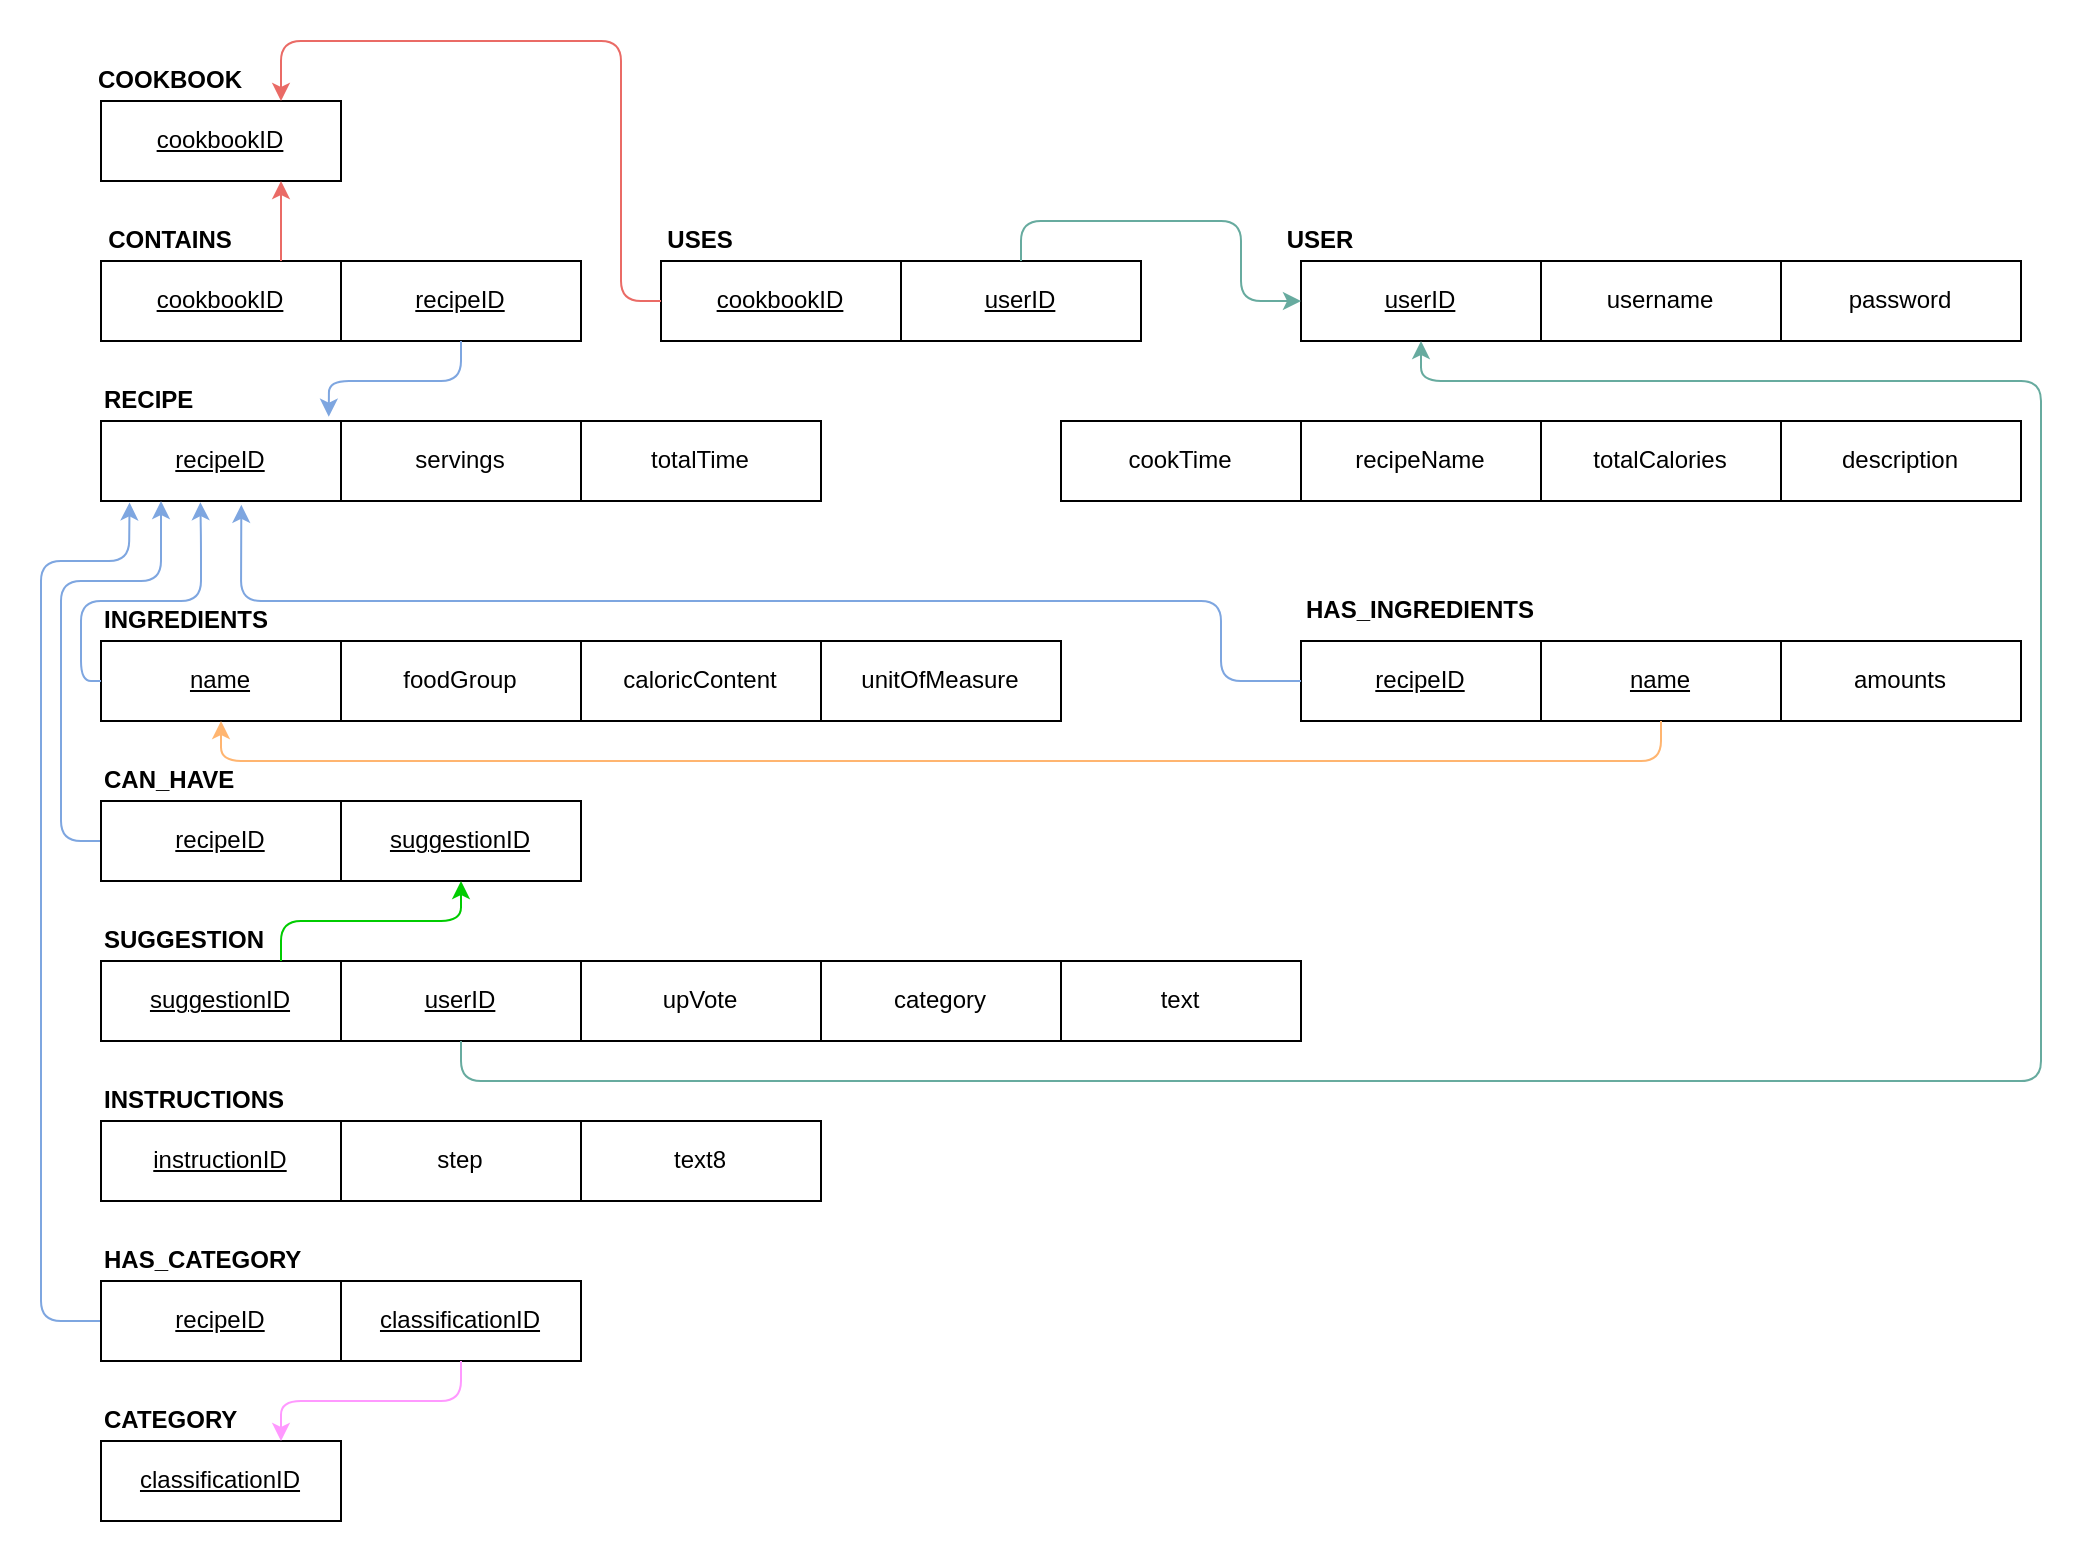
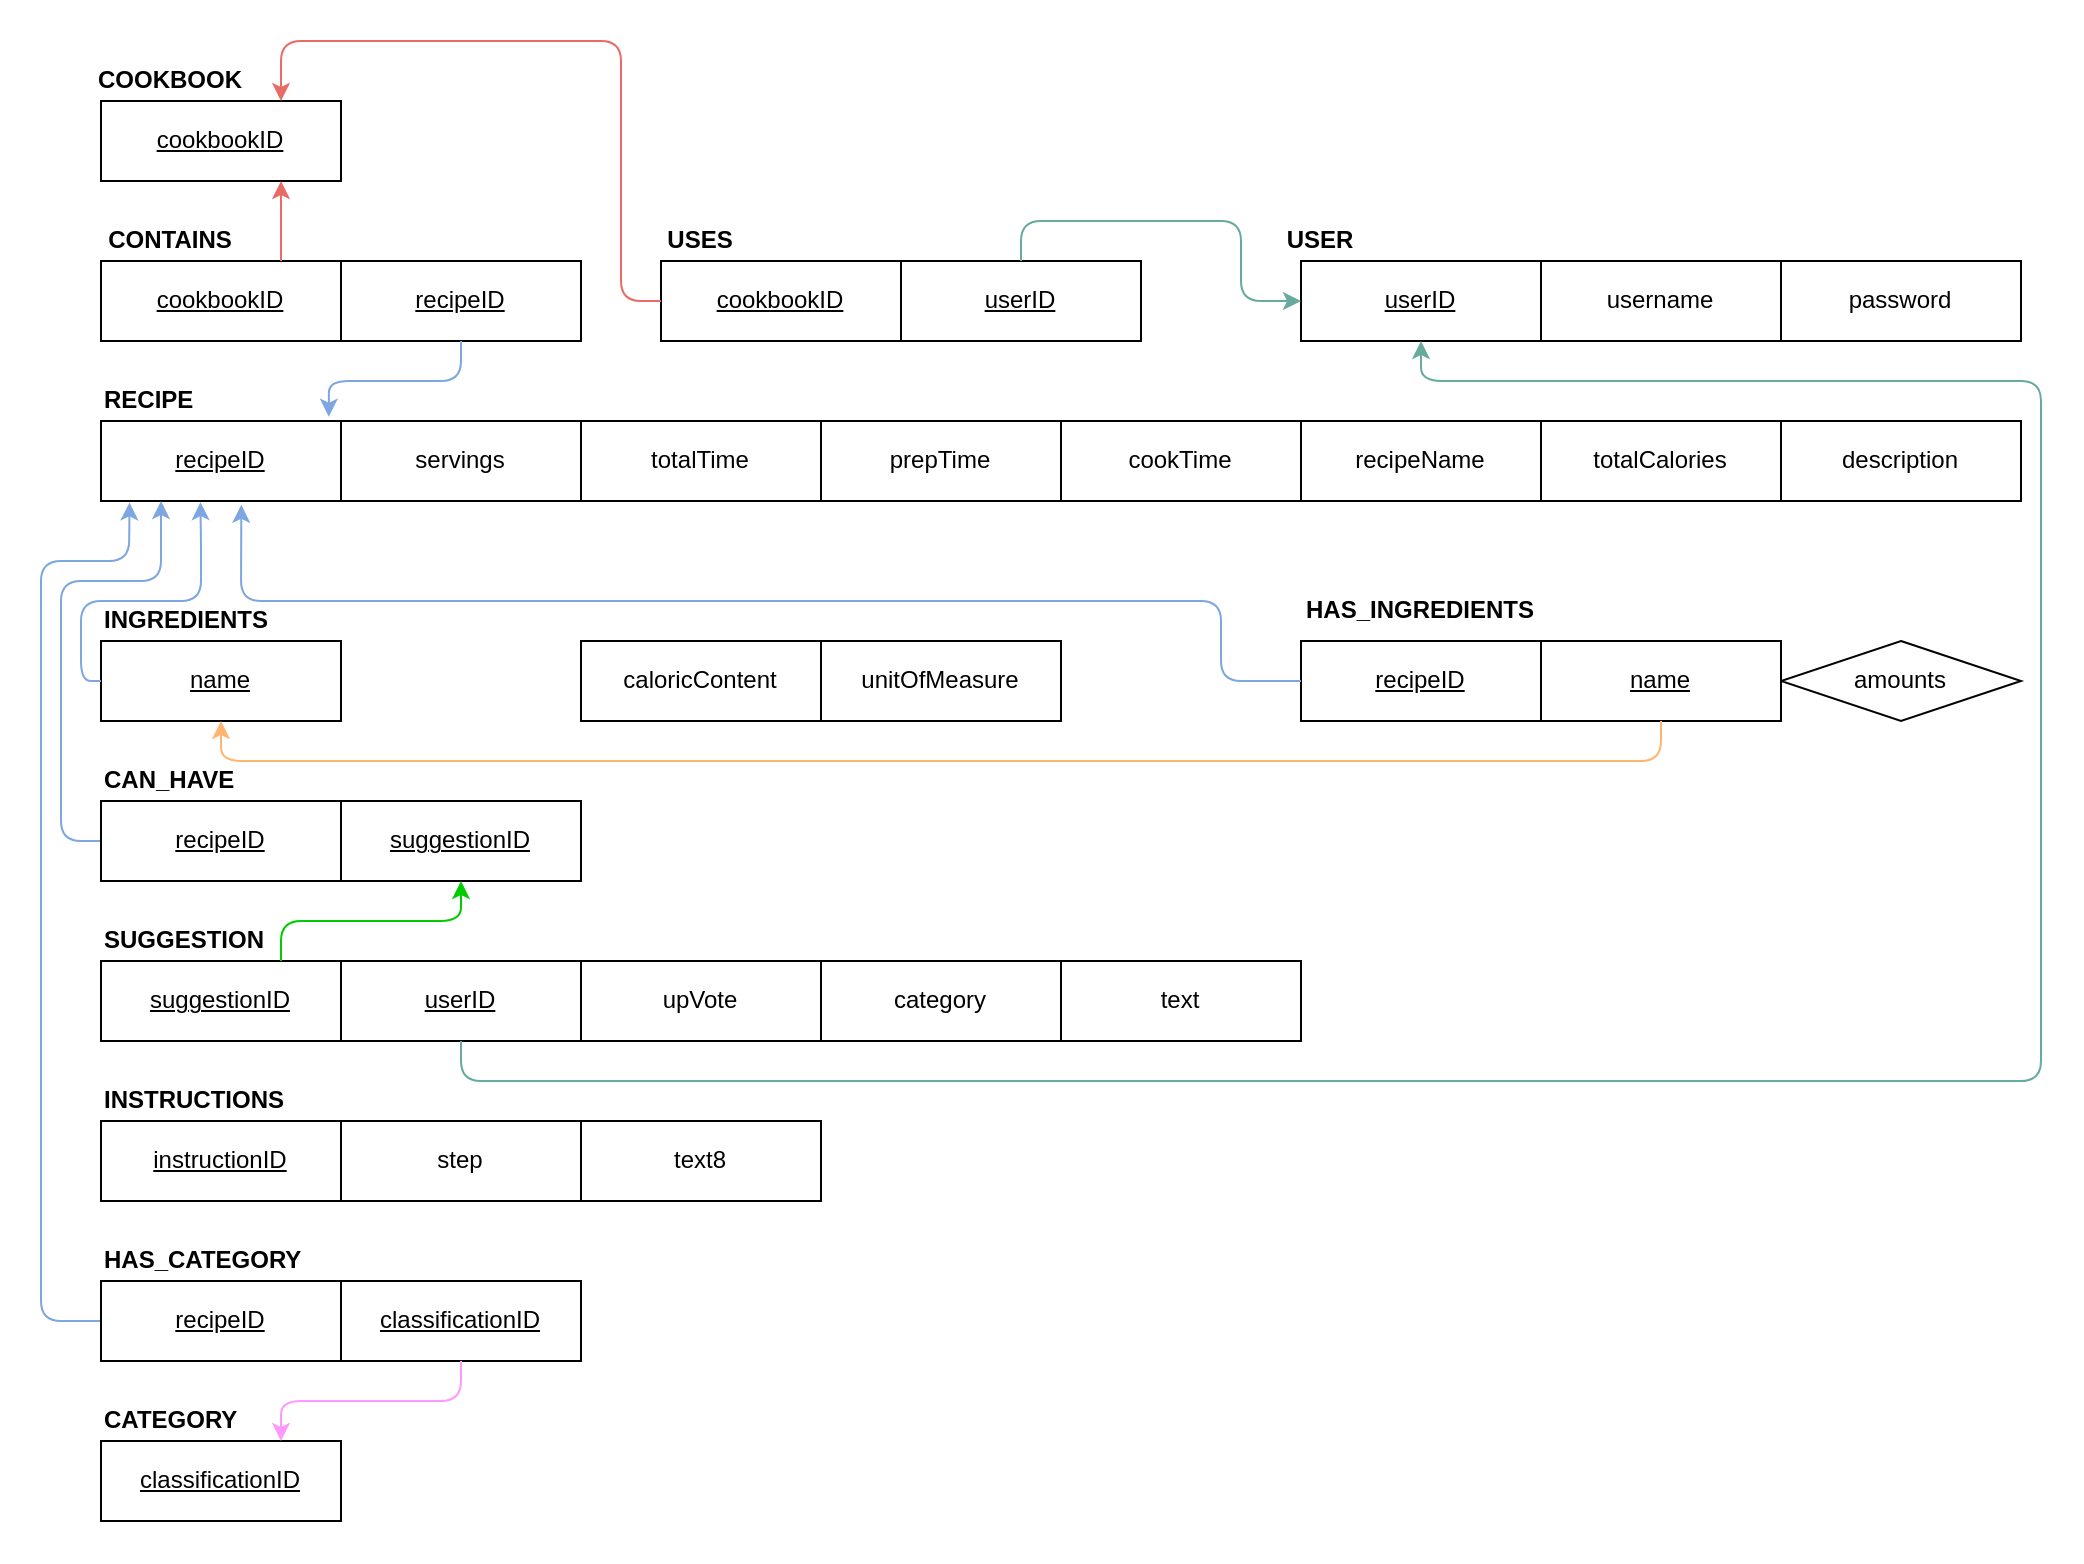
+ <mxCell id="15" value="prepTime" style="rounded=0;whiteSpace=wrap;html=1;" vertex="1" parent="1"><mxGeometry x="410" y="210" width="120" height="40" as="geometry" /></mxCell>
- <mxCell id="5" value="foodGroup" style="rounded=0;whiteSpace=wrap;html=1;fontStyle=0" vertex="1" parent="1"><mxGeometry x="170" y="320" width="120" height="40" as="geometry" /></mxCell>
- <mxCell id="39" value="amounts" style="rounded=0;whiteSpace=wrap;html=1;fontStyle=0" vertex="1" parent="1"><mxGeometry x="890" y="320" width="120" height="40" as="geometry" /></mxCell>
+ <mxCell id="39" value="amounts" style="rhombus;whiteSpace=wrap;html=1;fontStyle=0;" vertex="1" parent="1"><mxGeometry x="890" y="320" width="120" height="40" as="geometry" /></mxCell>
